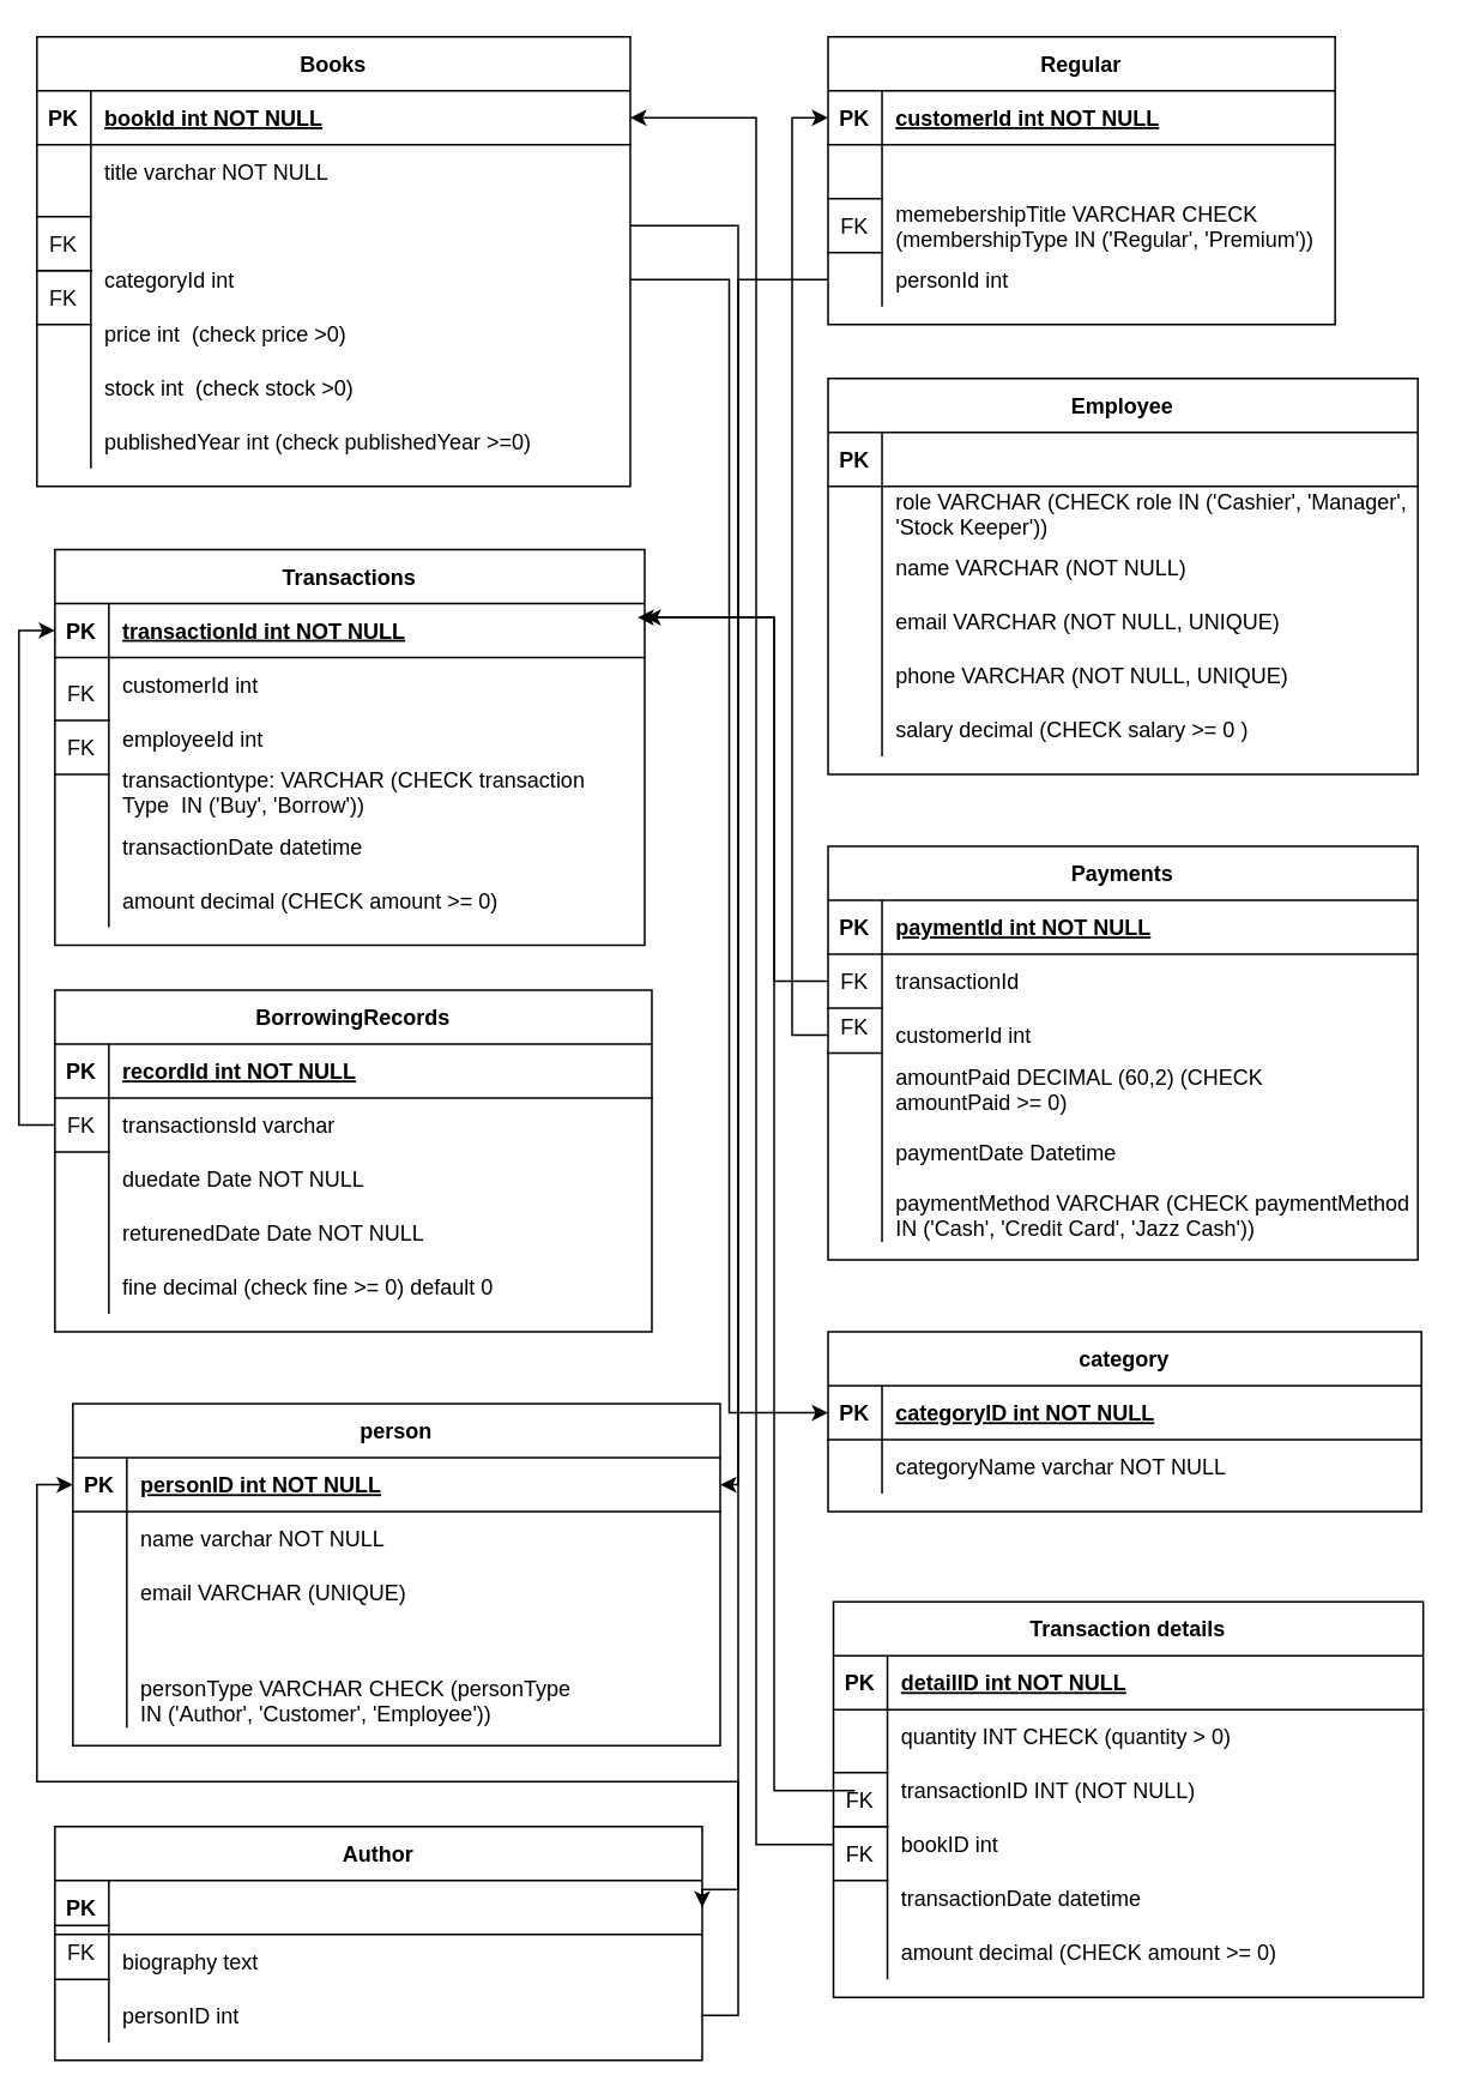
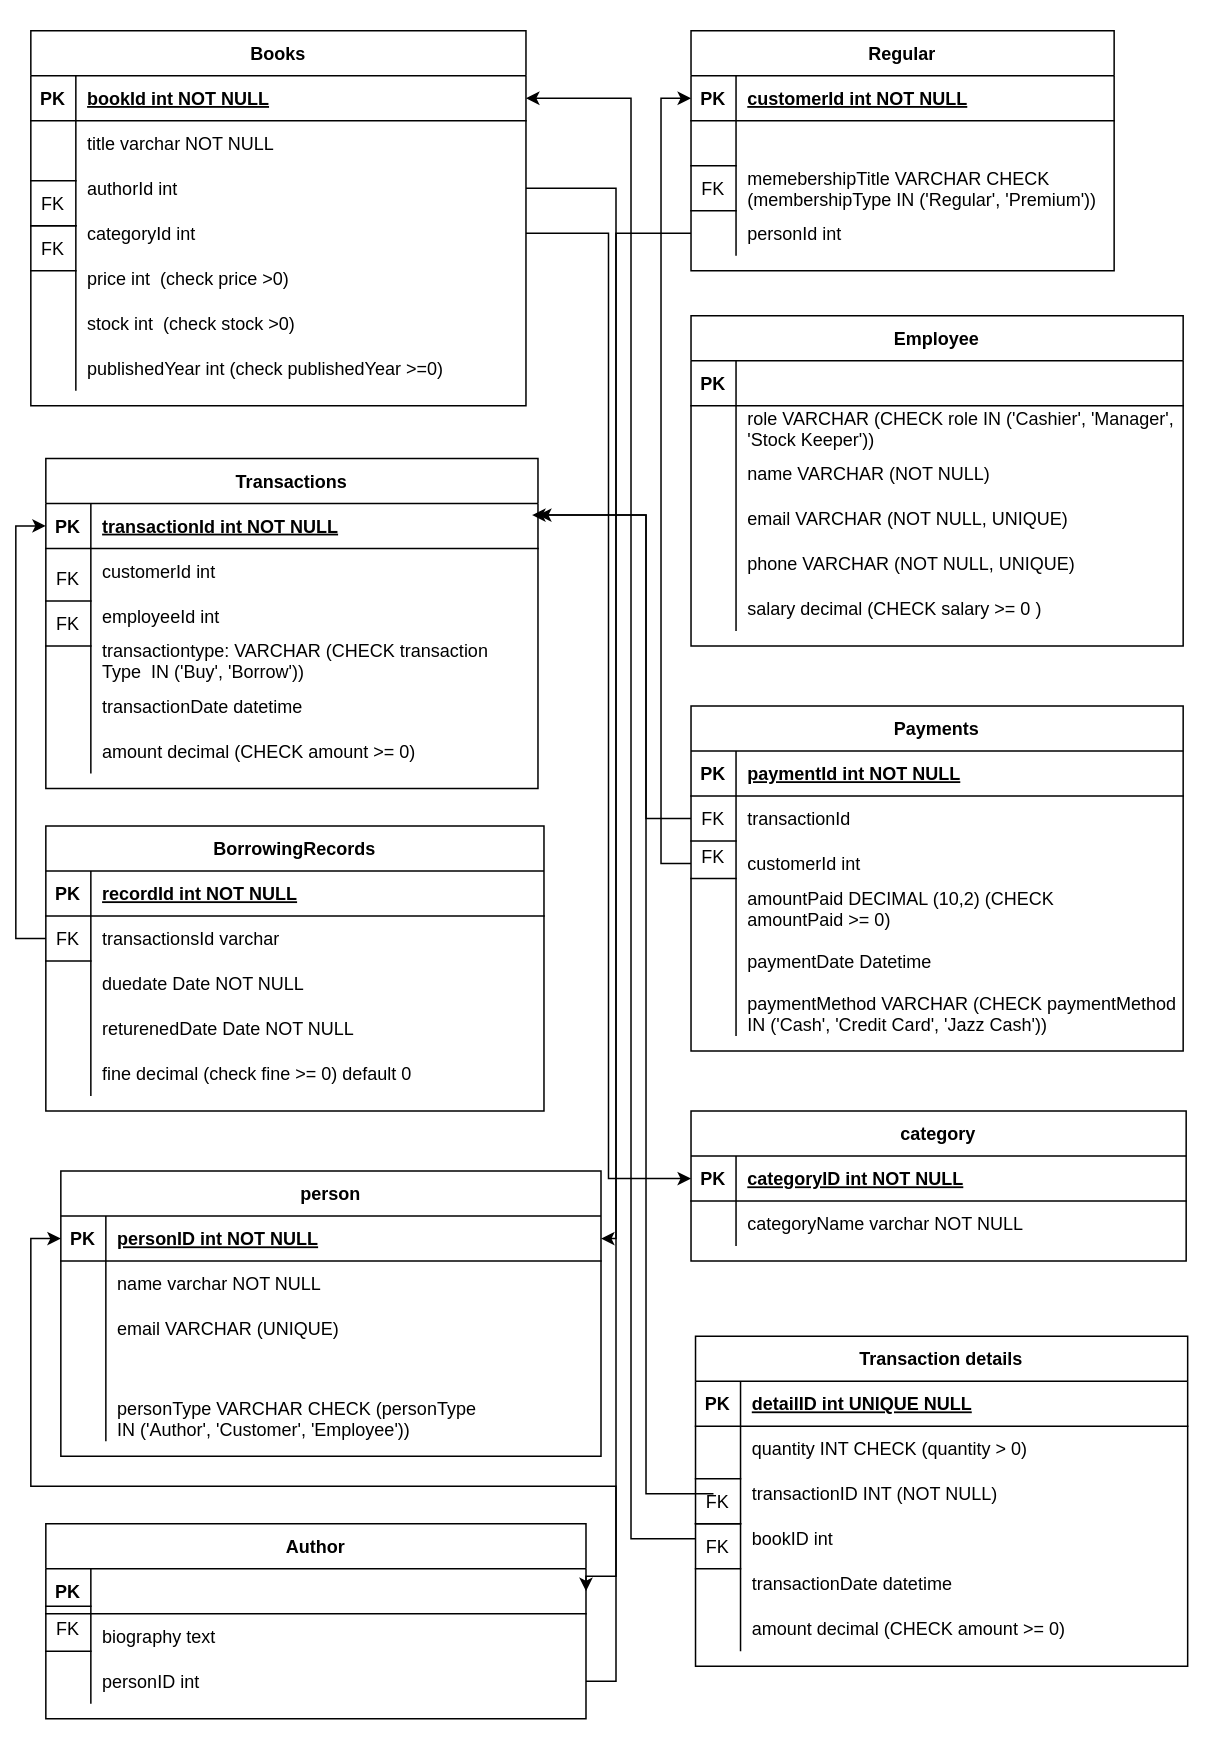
+ <mxCell id="23" value="authorId int" style="shape=partialRectangle;overflow=hidden;connectable=0;fillColor=none;top=0;left=0;bottom=0;right=0;align=left;spacingLeft=6;" parent="21" vertex="1"><mxGeometry x="30" width="300" height="30" as="geometry"><mxRectangle width="300" height="30" as="alternateBounds" /></mxGeometry></mxCell>
- <mxCell id="105" value="amountPaid DECIMAL (60,2) (CHECK &#10;amountPaid &gt;= 0)" style="shape=partialRectangle;overflow=hidden;connectable=0;fillColor=none;top=0;left=0;bottom=0;right=0;align=left;spacingLeft=6;" parent="103" vertex="1"><mxGeometry x="30" width="298" height="30" as="geometry"><mxRectangle width="298" height="30" as="alternateBounds" /></mxGeometry></mxCell>
+ <mxCell id="105" value="amountPaid DECIMAL (10,2) (CHECK &#10;amountPaid &gt;= 0)" style="shape=partialRectangle;overflow=hidden;connectable=0;fillColor=none;top=0;left=0;bottom=0;right=0;align=left;spacingLeft=6;" parent="103" vertex="1"><mxGeometry x="30" width="298" height="30" as="geometry"><mxRectangle width="298" height="30" as="alternateBounds" /></mxGeometry></mxCell>
- <mxCell id="141" value="detailID int NOT NULL " style="shape=partialRectangle;overflow=hidden;connectable=0;fillColor=none;top=0;left=0;bottom=0;right=0;align=left;spacingLeft=6;fontStyle=5;" parent="139" vertex="1"><mxGeometry x="30" width="298" height="30" as="geometry"><mxRectangle width="298" height="30" as="alternateBounds" /></mxGeometry></mxCell>
+ <mxCell id="141" value="detailID int UNIQUE NULL " style="shape=partialRectangle;overflow=hidden;connectable=0;fillColor=none;top=0;left=0;bottom=0;right=0;align=left;spacingLeft=6;fontStyle=5;" parent="139" vertex="1"><mxGeometry x="30" width="298" height="30" as="geometry"><mxRectangle width="298" height="30" as="alternateBounds" /></mxGeometry></mxCell>
